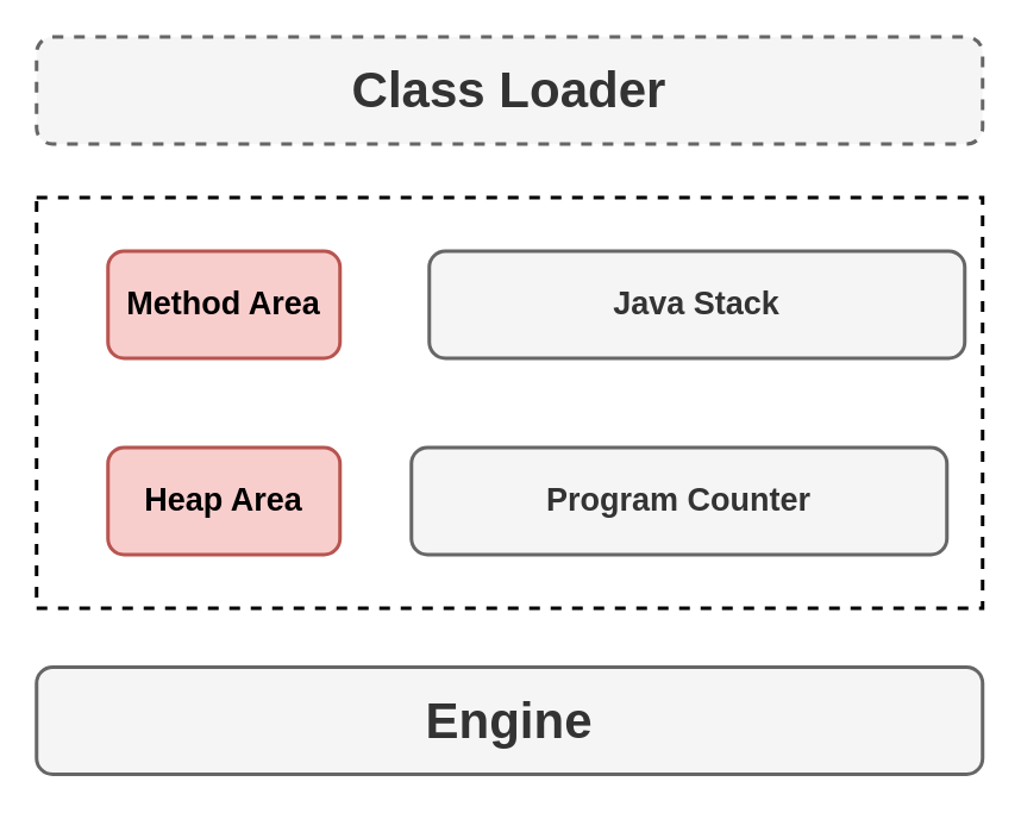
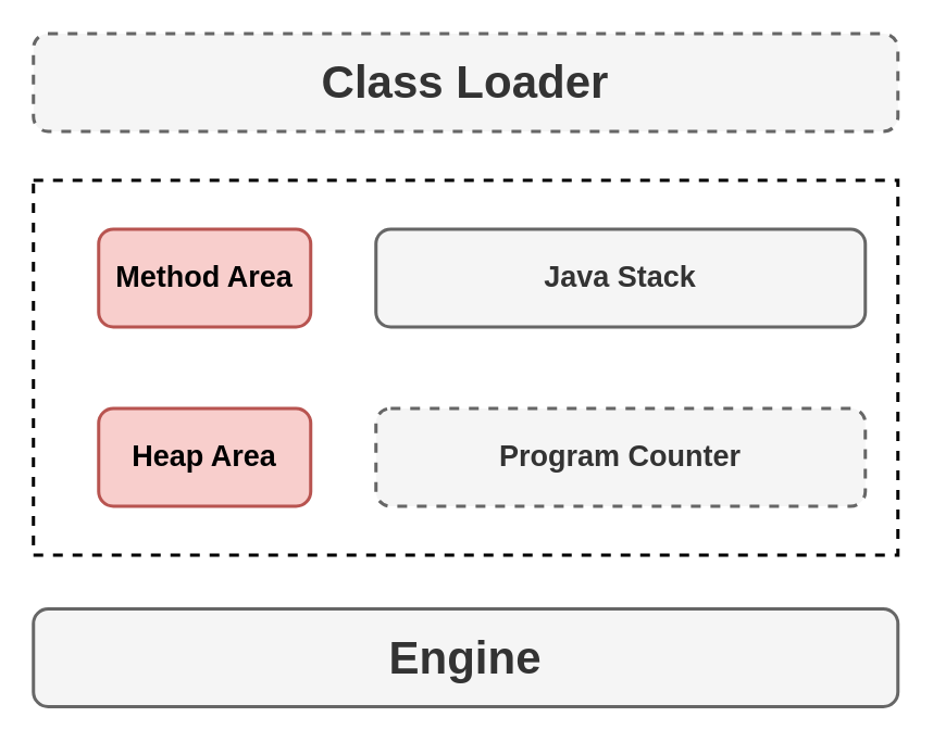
- <mxCell id="5" value="&lt;b&gt;Java Stack&lt;/b&gt;" style="rounded=1;whiteSpace=wrap;html=1;strokeWidth=2;fontSize=18;fillColor=#f5f5f5;strokeColor=#666666;fontColor=#333333;" vertex="1" parent="1"><mxGeometry x="240" y="140" width="300" height="60" as="geometry" /></mxCell>
+ <mxCell id="5" value="&lt;b&gt;Java Stack&lt;/b&gt;" style="rounded=1;whiteSpace=wrap;html=1;strokeWidth=2;fontSize=18;fillColor=#f5f5f5;strokeColor=#666666;fontColor=#333333;" vertex="1" parent="1"><mxGeometry x="230" y="140" width="300" height="60" as="geometry" /></mxCell>
- <mxCell id="6" value="&lt;b&gt;Program Counter&lt;/b&gt;" style="rounded=1;whiteSpace=wrap;html=1;strokeWidth=2;fontSize=18;fillColor=#f5f5f5;fontColor=#333333;strokeColor=#666666;" vertex="1" parent="1"><mxGeometry x="230" y="250" width="300" height="60" as="geometry" /></mxCell>
+ <mxCell id="6" value="&lt;b&gt;Program Counter&lt;/b&gt;" style="rounded=1;whiteSpace=wrap;html=1;strokeWidth=2;fontSize=18;fillColor=#f5f5f5;fontColor=#333333;strokeColor=#666666;dashed=1;" vertex="1" parent="1"><mxGeometry x="230" y="250" width="300" height="60" as="geometry" /></mxCell>
